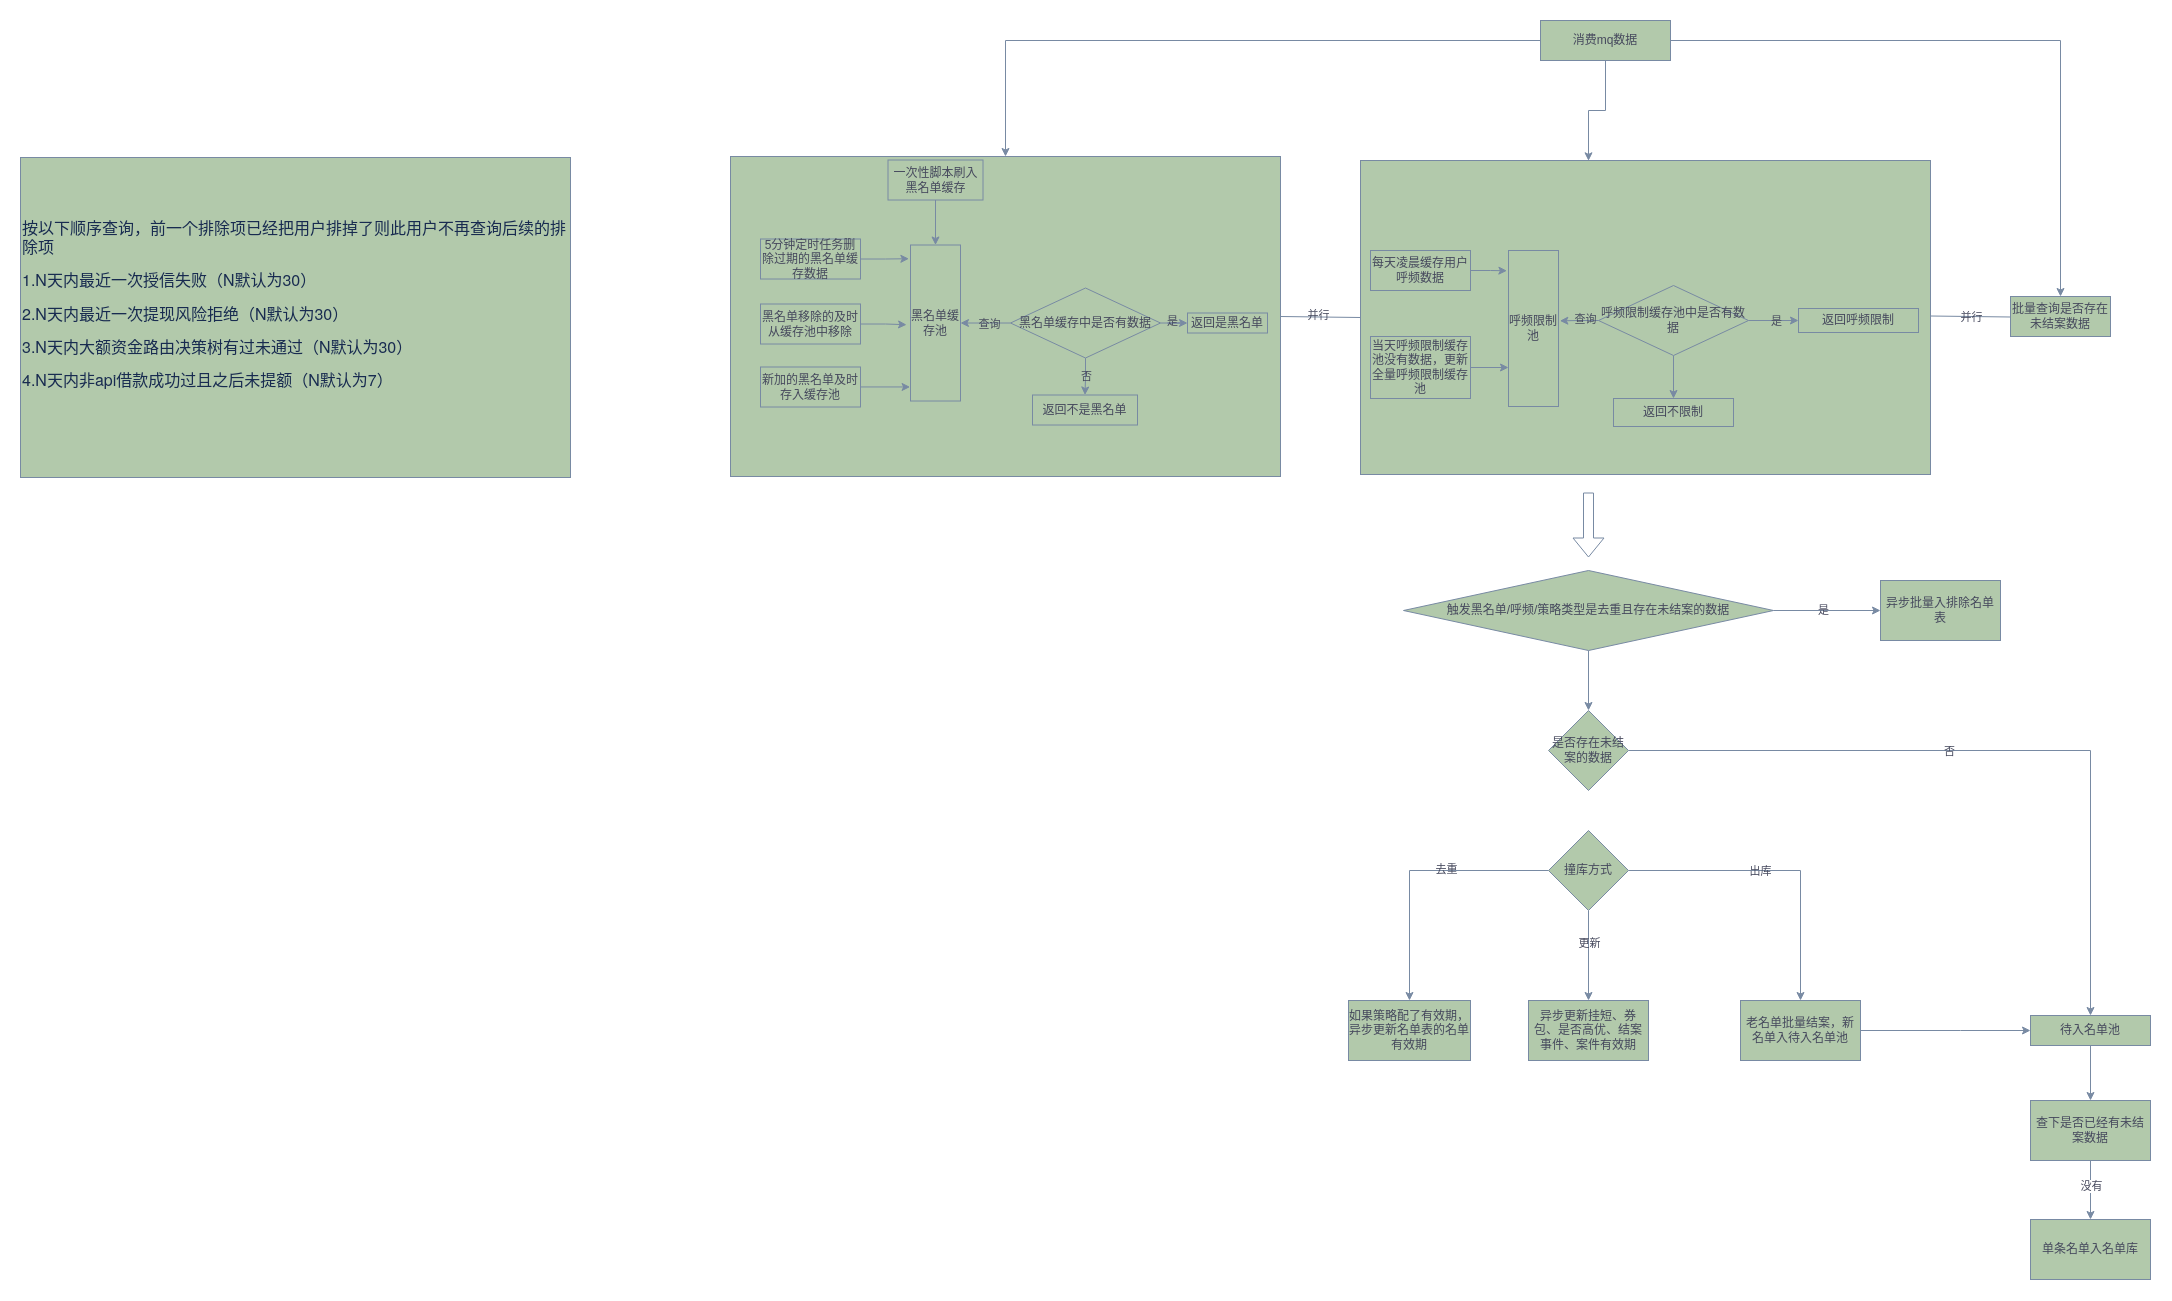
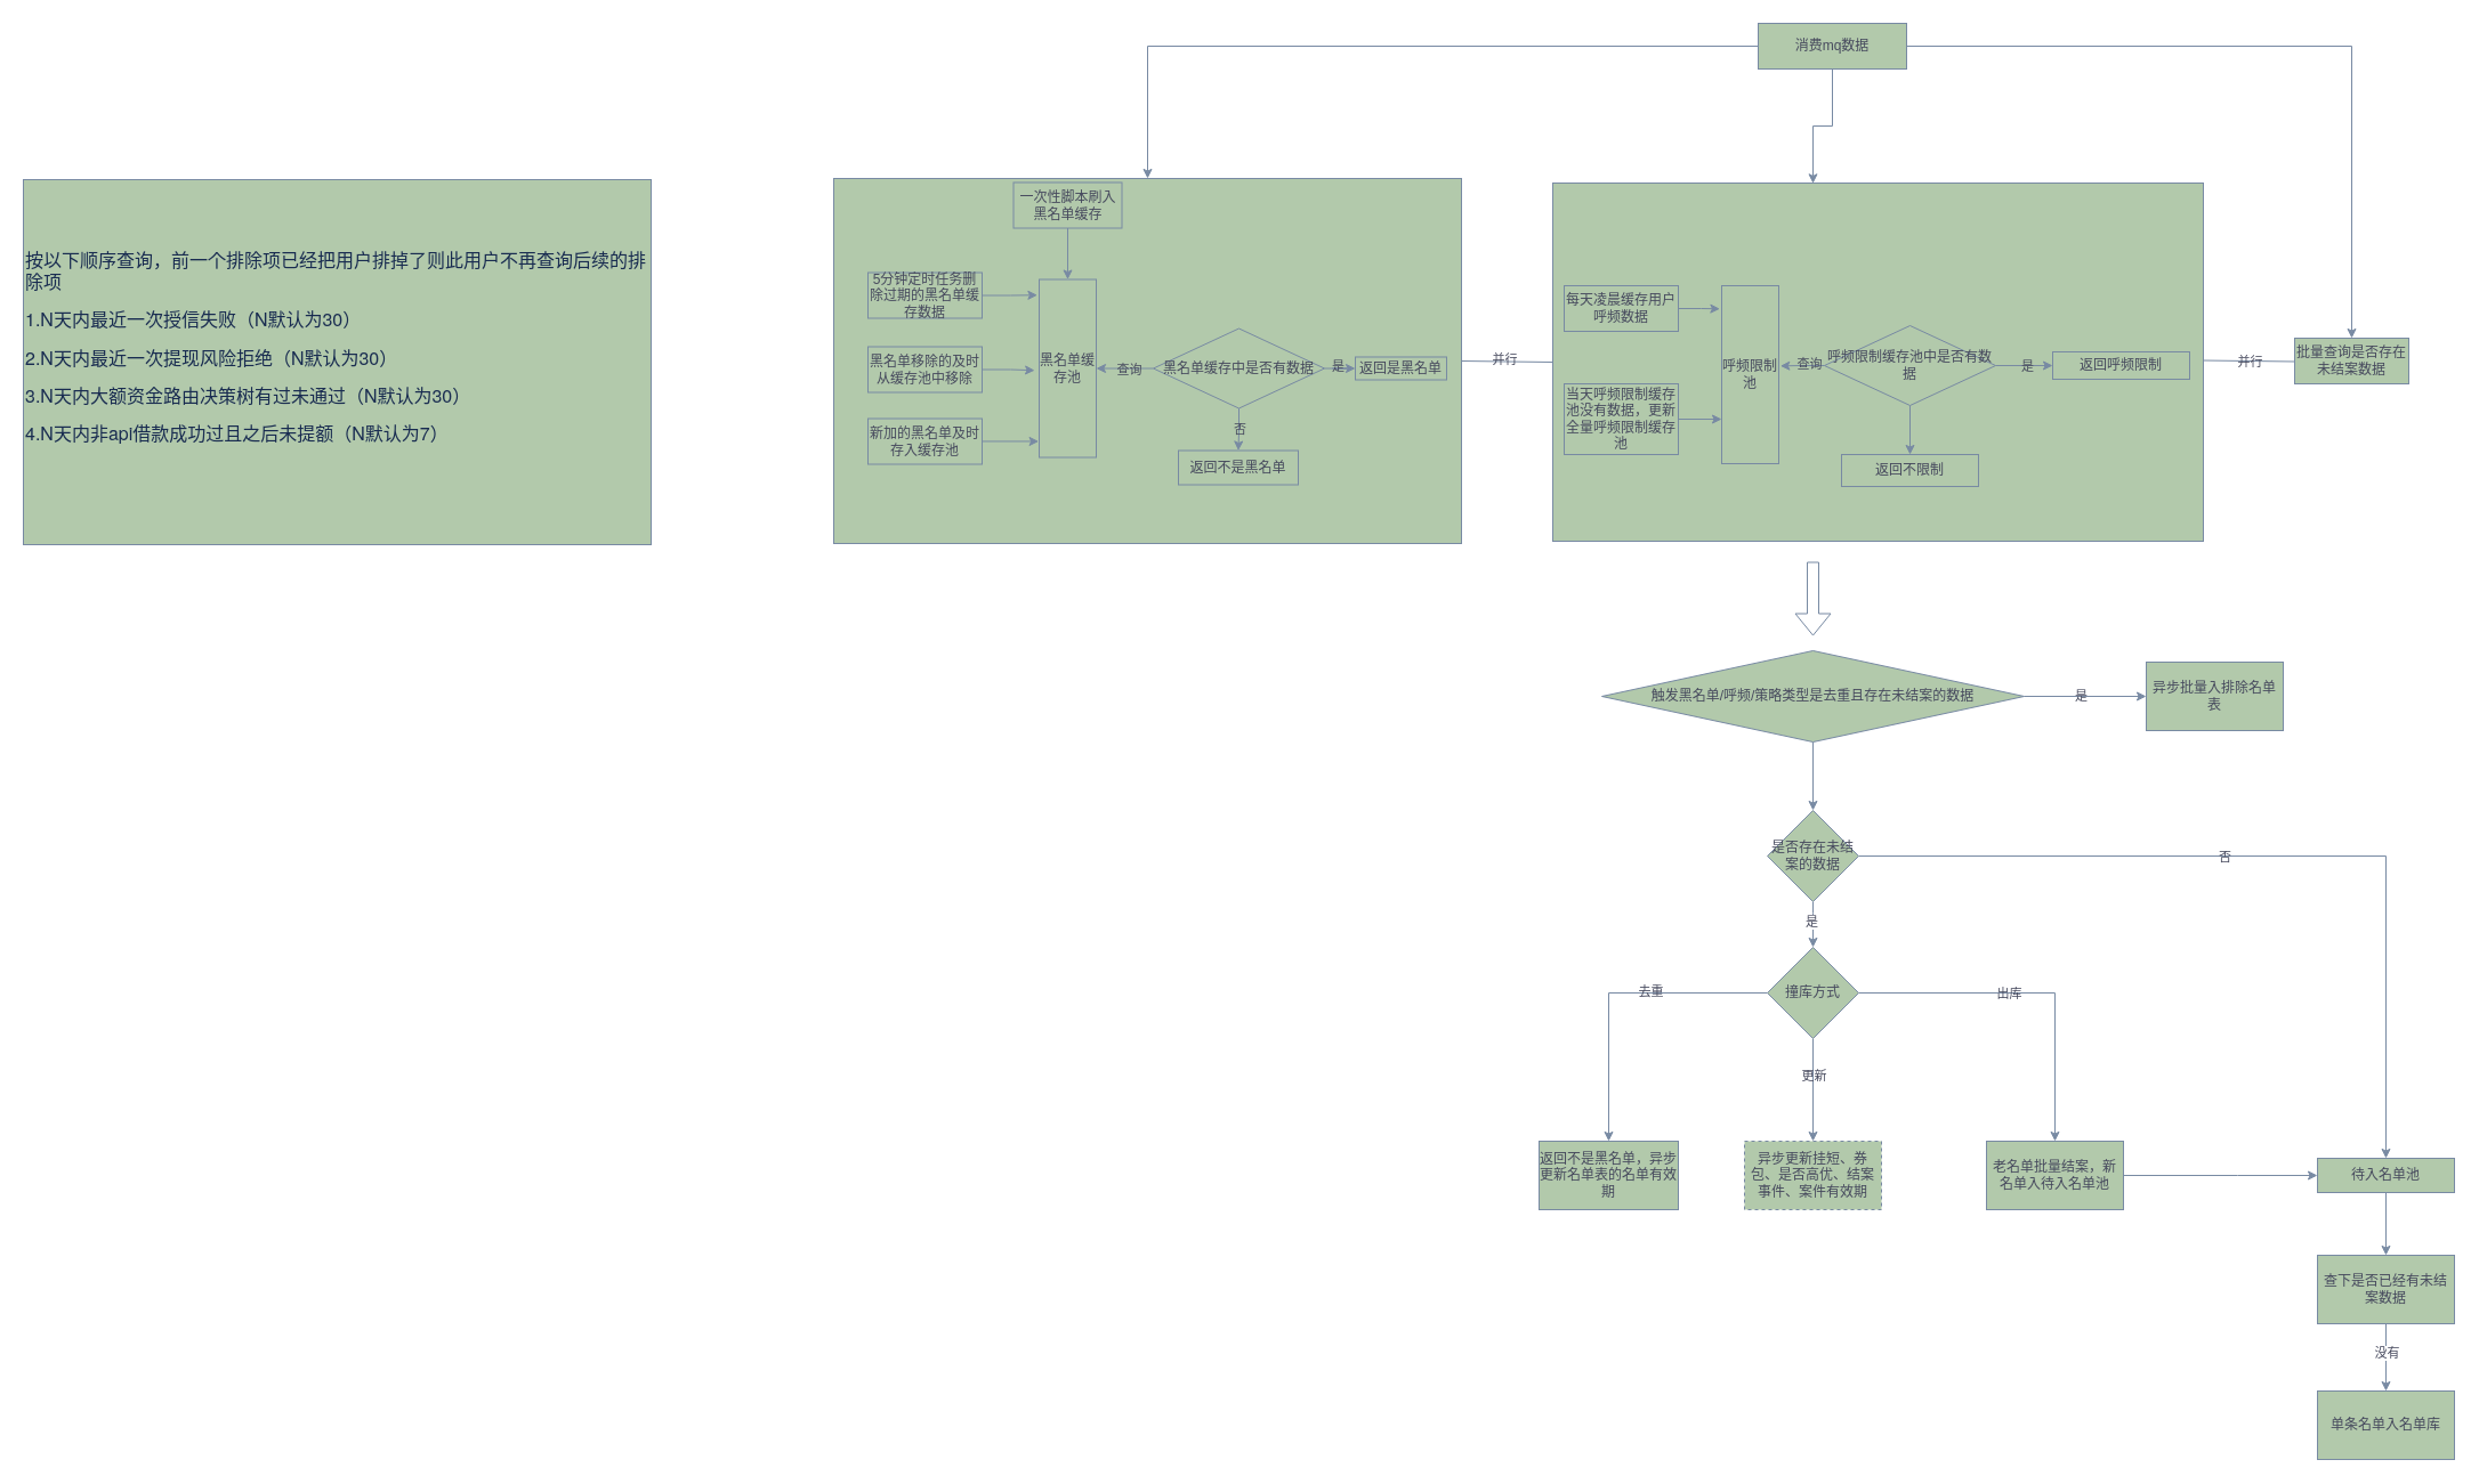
+ <mxCell id="53" value="" style="edgeStyle=orthogonalEdgeStyle;rounded=0;orthogonalLoop=1;jettySize=auto;html=1;labelBackgroundColor=none;strokeColor=#788AA3;fontColor=default;" parent="1" source="55" target="64" edge="1"><mxGeometry relative="1" as="geometry"><Array as="points"><mxPoint x="1588" y="800" /><mxPoint x="1588" y="800" /></Array></mxGeometry></mxCell>
+ <mxCell id="54" value="是" style="edgeLabel;html=1;align=center;verticalAlign=middle;resizable=0;points=[];fontColor=#46495D;" parent="53" vertex="1" connectable="0"><mxGeometry x="-0.145" y="-2" relative="1" as="geometry"><mxPoint as="offset" /></mxGeometry></mxCell>
- <mxCell id="65" value="如果策略配了有效期，异步更新名单表的名单有效期" style="rounded=0;whiteSpace=wrap;html=1;labelBackgroundColor=none;fillColor=#B2C9AB;strokeColor=#788AA3;fontColor=#46495D;" parent="1" vertex="1"><mxGeometry x="1348" y="1000" width="122" height="60" as="geometry" /></mxCell>
+ <mxCell id="65" value="返回不是黑名单，异步更新名单表的名单有效期" style="rounded=0;whiteSpace=wrap;html=1;labelBackgroundColor=none;fillColor=#B2C9AB;strokeColor=#788AA3;fontColor=#46495D;" parent="1" vertex="1"><mxGeometry x="1348" y="1000" width="122" height="60" as="geometry" /></mxCell>
- <mxCell id="66" value="异步更新挂短、券包、是否高优、结案事件、案件有效期" style="whiteSpace=wrap;html=1;labelBackgroundColor=none;fillColor=#B2C9AB;strokeColor=#788AA3;fontColor=#46495D;" parent="1" vertex="1"><mxGeometry x="1528" y="1000" width="120" height="60" as="geometry" /></mxCell>
+ <mxCell id="66" value="异步更新挂短、券包、是否高优、结案事件、案件有效期" style="whiteSpace=wrap;html=1;labelBackgroundColor=none;fillColor=#B2C9AB;strokeColor=#788AA3;fontColor=#46495D;dashed=1;" parent="1" vertex="1"><mxGeometry x="1528" y="1000" width="120" height="60" as="geometry" /></mxCell>
